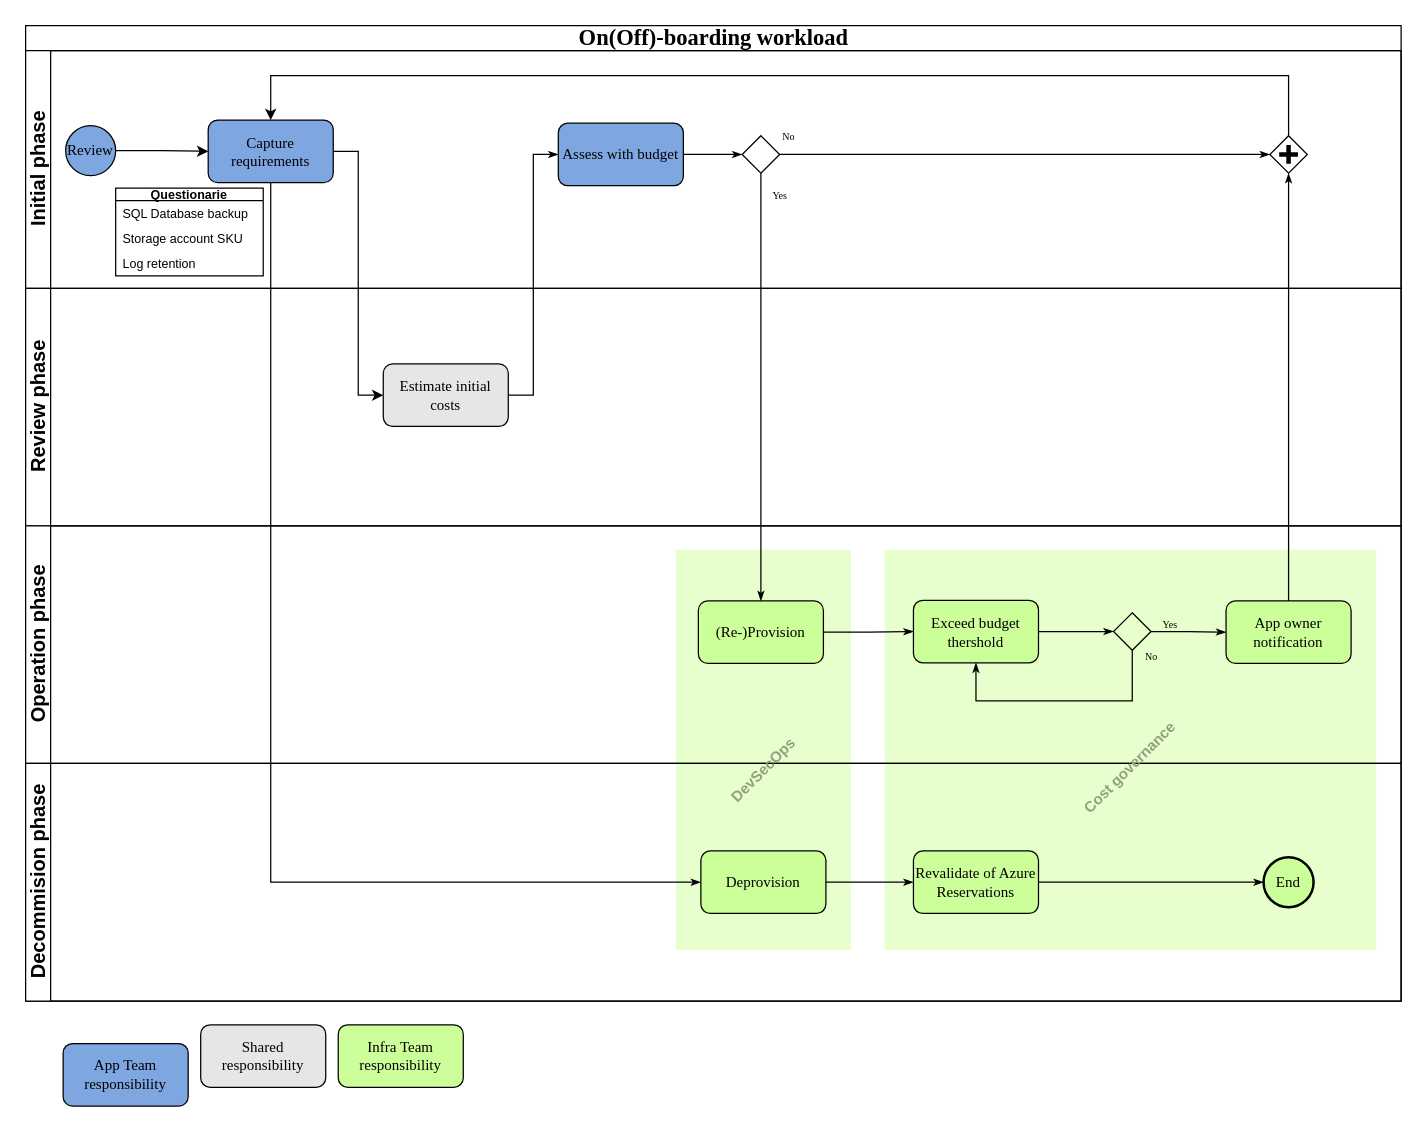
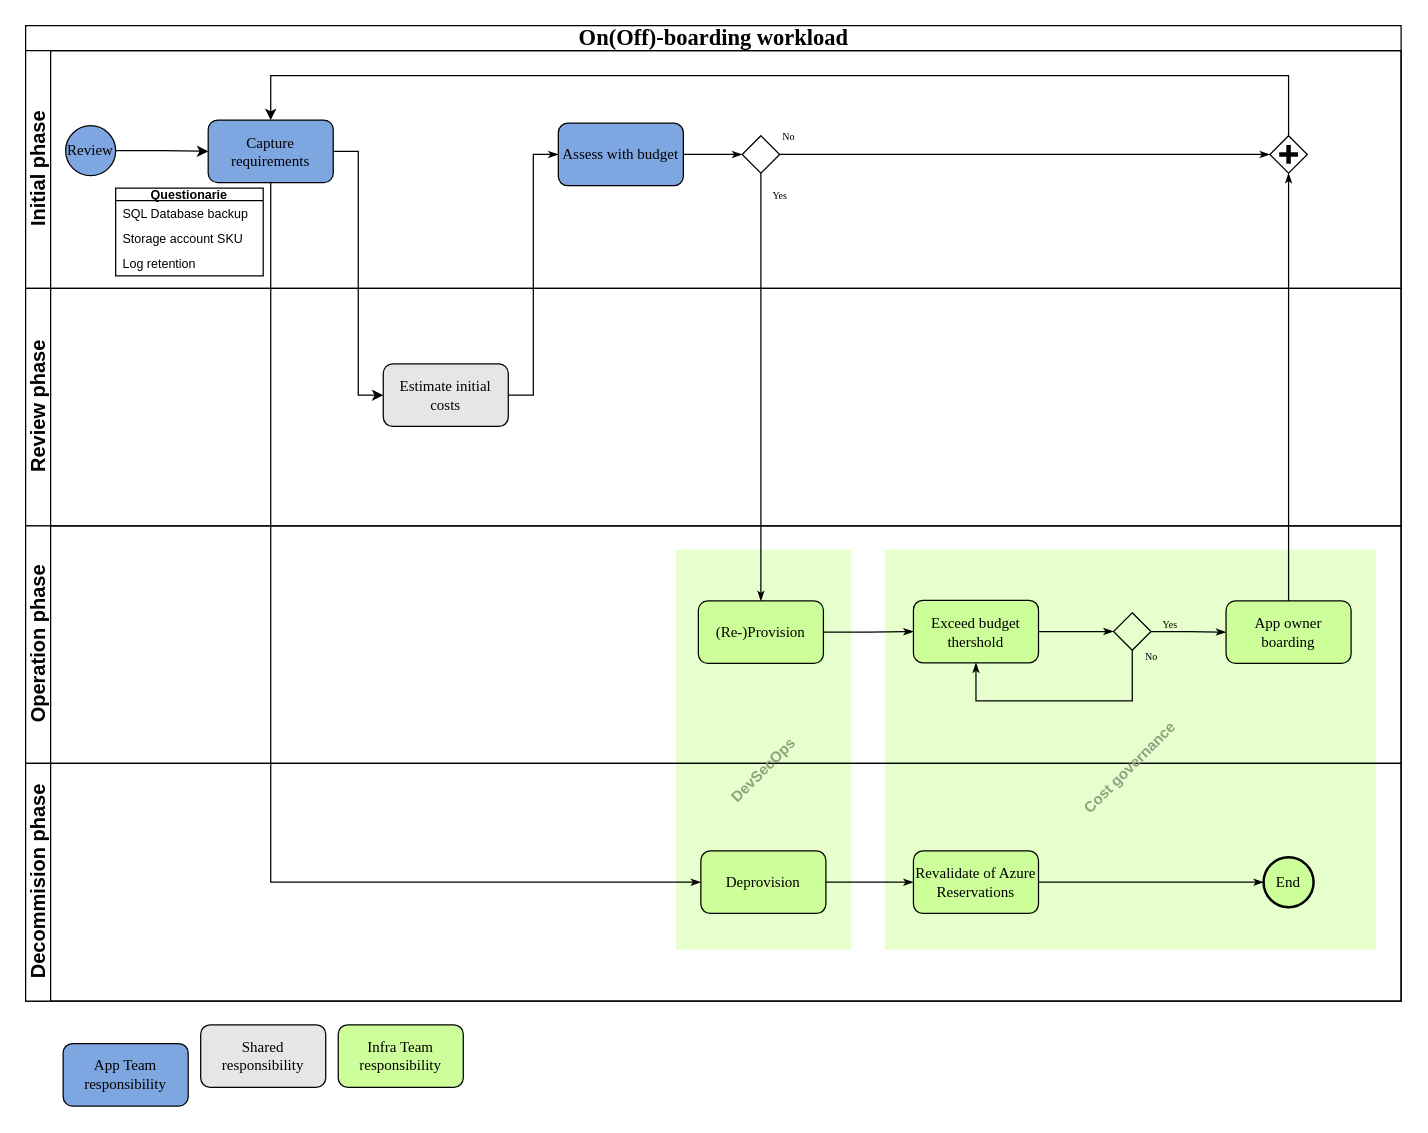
- <mxCell id="28" value="&lt;span style=&quot;font-size: 12px;&quot;&gt;App owner notification&lt;/span&gt;" style="rounded=1;whiteSpace=wrap;html=1;shadow=0;labelBackgroundColor=none;strokeWidth=1;fontFamily=Verdana;fontSize=8;align=center;fillColor=#CCFF99;" parent="23" vertex="1"><mxGeometry x="960" y="60" width="100" height="50" as="geometry" /></mxCell>
+ <mxCell id="28" value="&lt;span style=&quot;font-size: 12px;&quot;&gt;App owner boarding&lt;/span&gt;" style="rounded=1;whiteSpace=wrap;html=1;shadow=0;labelBackgroundColor=none;strokeWidth=1;fontFamily=Verdana;fontSize=8;align=center;fillColor=#CCFF99;" parent="23" vertex="1"><mxGeometry x="960" y="60" width="100" height="50" as="geometry" /></mxCell>
